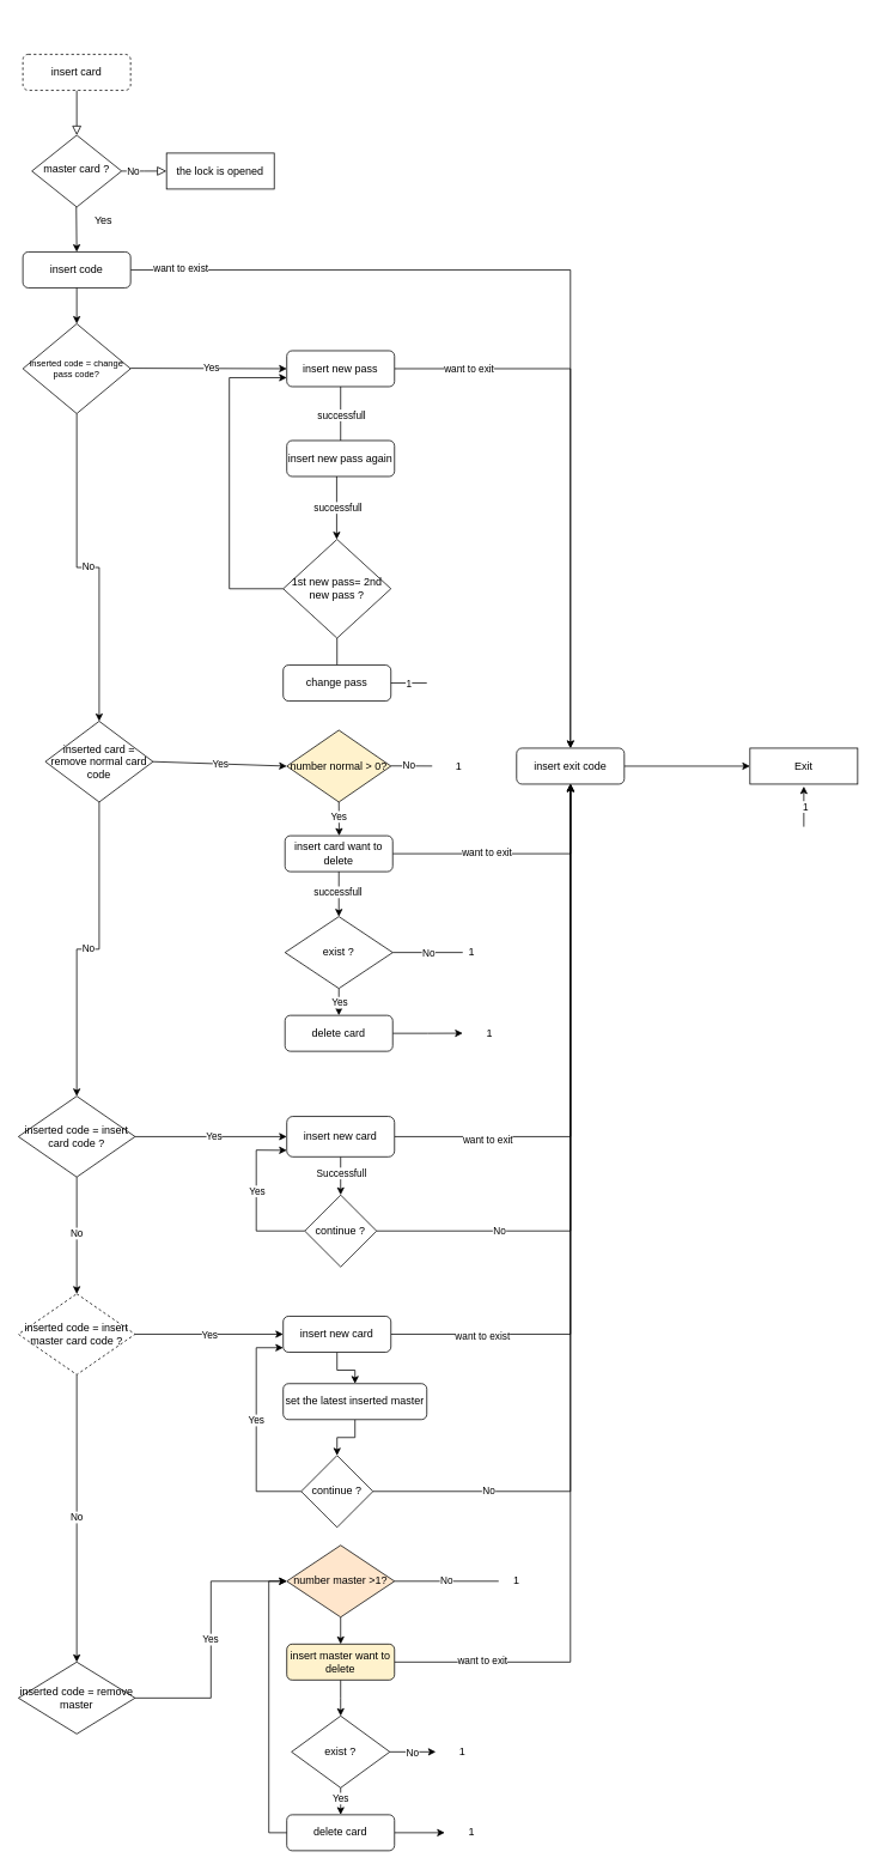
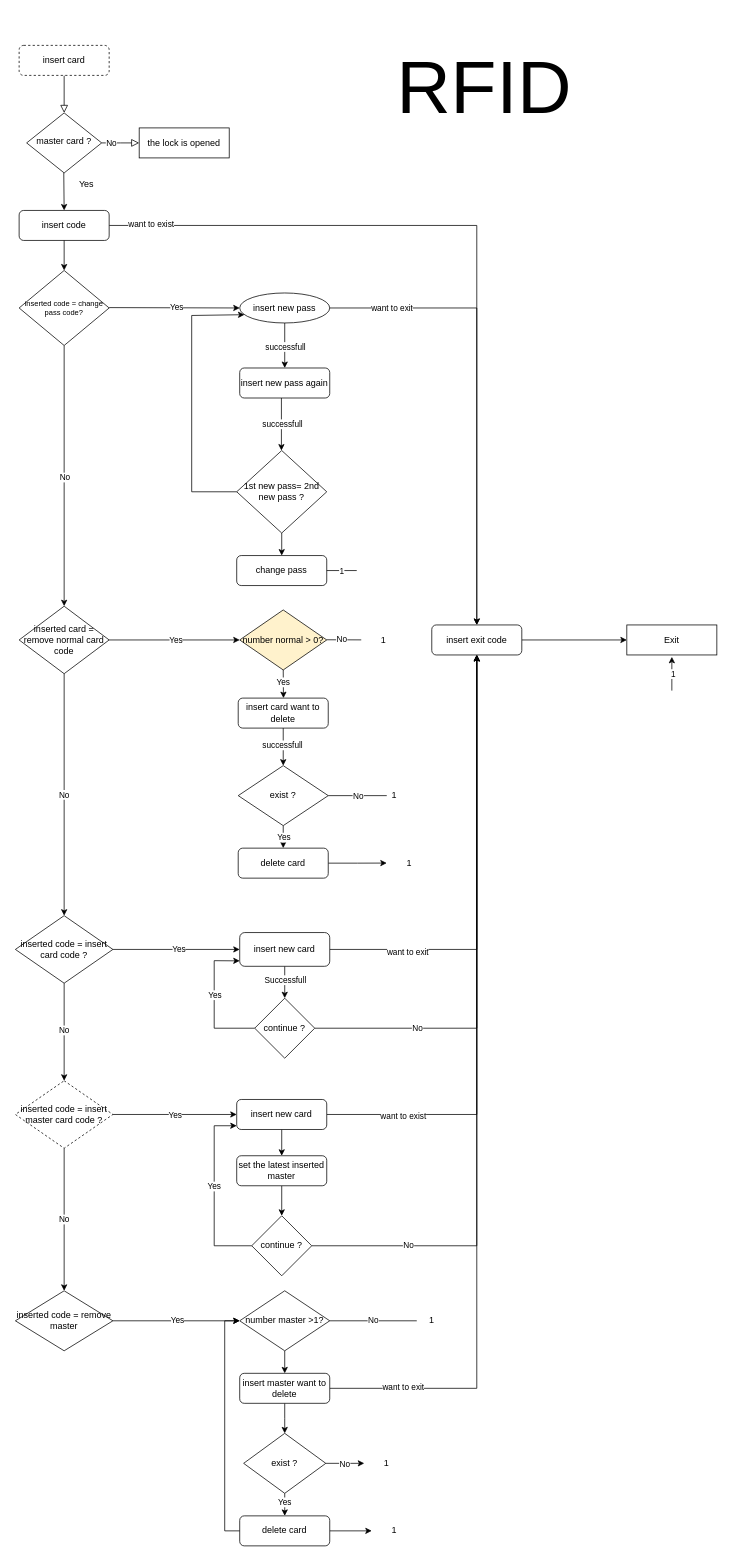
+ <mxCell id="92" value="&lt;font style=&quot;font-size: 100px;&quot;&gt;RFID&lt;/font&gt;" style="text;html=1;strokeColor=none;fillColor=none;align=center;verticalAlign=middle;whiteSpace=wrap;rounded=0;" vertex="1" parent="1"><mxGeometry x="465" width="360" height="190" as="geometry" y="20" /></mxCell>
- <mxCell id="22" value="insert new pass" style="rounded=1;whiteSpace=wrap;html=1;" parent="1" vertex="1"><mxGeometry x="319" y="390" width="120" height="40" as="geometry" /></mxCell>
+ <mxCell id="22" value="insert new pass" style="ellipse;whiteSpace=wrap;html=1;" parent="1" vertex="1"><mxGeometry x="319" y="390" width="120" height="40" as="geometry" /></mxCell>
- <mxCell id="18" style="edgeStyle=orthogonalEdgeStyle;rounded=0;orthogonalLoop=1;jettySize=auto;html=1;exitX=0.5;exitY=1;exitDx=0;exitDy=0;entryX=0.5;entryY=0;entryDx=0;entryDy=0;endArrow=none;" parent="1" source="22" target="23" edge="1"><mxGeometry relative="1" as="geometry" /></mxCell>
+ <mxCell id="18" style="edgeStyle=orthogonalEdgeStyle;rounded=0;orthogonalLoop=1;jettySize=auto;html=1;exitX=0.5;exitY=1;exitDx=0;exitDy=0;entryX=0.5;entryY=0;entryDx=0;entryDy=0;" parent="1" source="22" target="23" edge="1"><mxGeometry relative="1" as="geometry" /></mxCell>
- <mxCell id="24" style="edgeStyle=orthogonalEdgeStyle;rounded=0;orthogonalLoop=1;jettySize=auto;html=1;exitX=0.5;exitY=1;exitDx=0;exitDy=0;entryX=0.5;entryY=0;entryDx=0;entryDy=0;endArrow=none;" parent="1" source="25" target="53" edge="1"><mxGeometry relative="1" as="geometry" /></mxCell>
+ <mxCell id="24" style="edgeStyle=orthogonalEdgeStyle;rounded=0;orthogonalLoop=1;jettySize=auto;html=1;exitX=0.5;exitY=1;exitDx=0;exitDy=0;entryX=0.5;entryY=0;entryDx=0;entryDy=0;" parent="1" source="25" target="53" edge="1"><mxGeometry relative="1" as="geometry" /></mxCell>
- <mxCell id="28" value="inserted card = remove normal card code" style="rhombus;whiteSpace=wrap;html=1;" parent="1" vertex="1"><mxGeometry x="50" y="802.5" width="120" height="90" as="geometry" /></mxCell>
+ <mxCell id="28" value="inserted card = remove normal card code" style="rhombus;whiteSpace=wrap;html=1;" parent="1" vertex="1"><mxGeometry x="25" y="807.5" width="120" height="90" as="geometry" /></mxCell>
- <mxCell id="98" style="edgeStyle=orthogonalEdgeStyle;rounded=0;orthogonalLoop=1;jettySize=auto;html=1;exitX=1;exitY=0.5;exitDx=0;exitDy=0;entryX=0.5;entryY=1;entryDx=0;entryDy=0;" edge="1" parent="1" source="100" target="55"><mxGeometry relative="1" as="geometry" /></mxCell>
- <mxCell id="99" value="want to exit" style="edgeLabel;html=1;align=center;verticalAlign=middle;resizable=0;points=[];" vertex="1" connectable="0" parent="98"><mxGeometry x="-0.243" y="2" relative="1" as="geometry"><mxPoint as="offset" /></mxGeometry></mxCell>
- <mxCell id="67" value="set the latest inserted master" style="rounded=1;whiteSpace=wrap;html=1;" parent="1" vertex="1"><mxGeometry x="315" y="1540" width="160" height="40" as="geometry" /></mxCell>
+ <mxCell id="67" value="set the latest inserted master" style="rounded=1;whiteSpace=wrap;html=1;" parent="1" vertex="1"><mxGeometry x="315" y="1540" width="120" height="40" as="geometry" /></mxCell>
- <mxCell id="84" value="number master &amp;gt;1?" style="rhombus;whiteSpace=wrap;html=1;points=[[0,0,0,0,0],[0,0.5,0,0,0],[0,1,0,0,0],[0.5,0,0,0,0],[0.5,1,0,0,0],[1,0,0,0,0],[1,0.5,0,0,0],[1,1,0,0,0]];fillColor=#ffe6cc;" vertex="1" parent="1"><mxGeometry x="319" y="1720" width="120" height="80" as="geometry" /></mxCell>
+ <mxCell id="84" value="number master &amp;gt;1?" style="rhombus;whiteSpace=wrap;html=1;points=[[0,0,0,0,0],[0,0.5,0,0,0],[0,1,0,0,0],[0.5,0,0,0,0],[0.5,1,0,0,0],[1,0,0,0,0],[1,0.5,0,0,0],[1,1,0,0,0]];" vertex="1" parent="1"><mxGeometry x="319" y="1720" width="120" height="80" as="geometry" /></mxCell>
- <mxCell id="91" value="insert master want to delete" style="rounded=1;whiteSpace=wrap;html=1;fillColor=#fff2cc;" vertex="1" parent="1"><mxGeometry x="319" y="1830" width="120" height="40" as="geometry" /></mxCell>
+ <mxCell id="91" value="insert master want to delete" style="rounded=1;whiteSpace=wrap;html=1;" vertex="1" parent="1"><mxGeometry x="319" y="1830" width="120" height="40" as="geometry" /></mxCell>
- <mxCell id="82" value="inserted code = remove master" style="rhombus;whiteSpace=wrap;html=1;" vertex="1" parent="1"><mxGeometry x="20" y="1850" width="130" height="80" as="geometry" /></mxCell>
+ <mxCell id="82" value="inserted code = remove master" style="rhombus;whiteSpace=wrap;html=1;" vertex="1" parent="1"><mxGeometry x="20" y="1720" width="130" height="80" as="geometry" /></mxCell>
